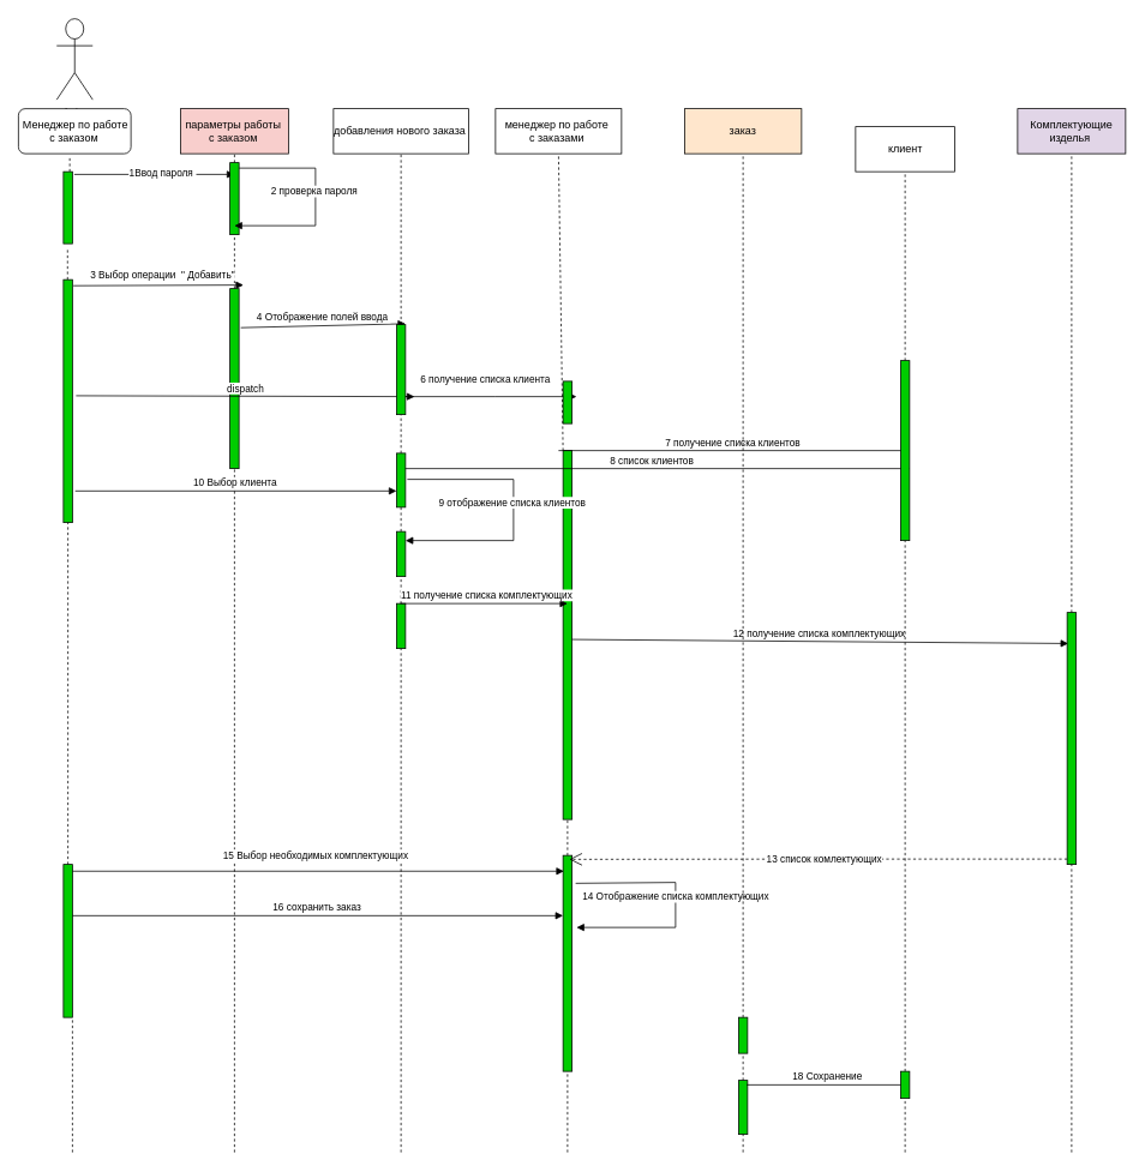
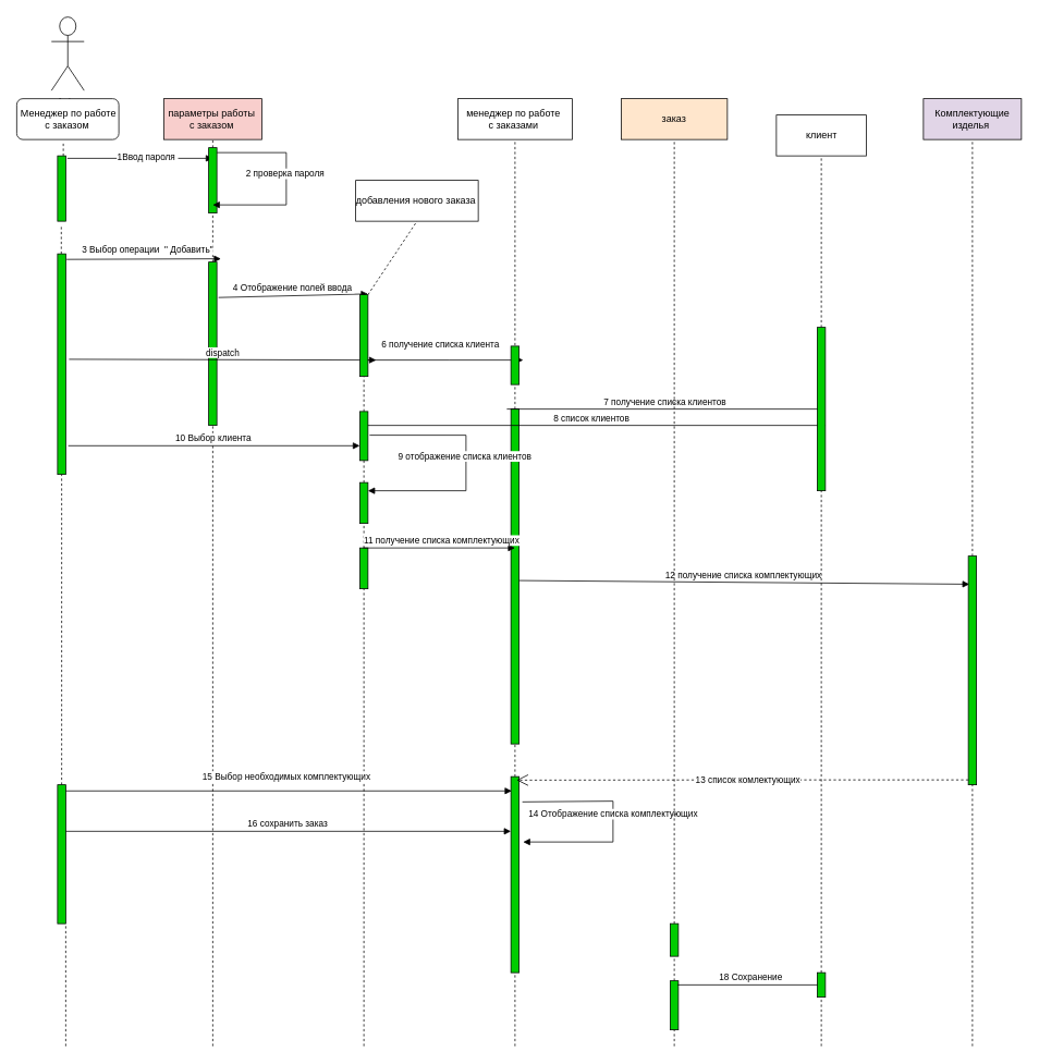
- <mxCell id="5" value="добавления нового заказа&amp;nbsp;" style="html=1;" parent="1" vertex="1"><mxGeometry x="370" y="120" width="150" height="50" as="geometry" /></mxCell>
+ <mxCell id="5" value="добавления нового заказа&amp;nbsp;" style="html=1;" parent="1" vertex="1"><mxGeometry x="435" y="220" width="150" height="50" as="geometry" /></mxCell>
- <mxCell id="6" value="менеджер по работе&amp;nbsp;&lt;br&gt;с заказами&amp;nbsp;" style="rounded=0;whiteSpace=wrap;html=1;" parent="1" vertex="1"><mxGeometry x="550" y="120" width="140" height="50" as="geometry" /></mxCell>
+ <mxCell id="6" value="менеджер по работе&amp;nbsp;&lt;br&gt;с заказами&amp;nbsp;" style="rounded=0;whiteSpace=wrap;html=1;" parent="1" vertex="1"><mxGeometry x="560" y="120" width="140" height="50" as="geometry" /></mxCell>
